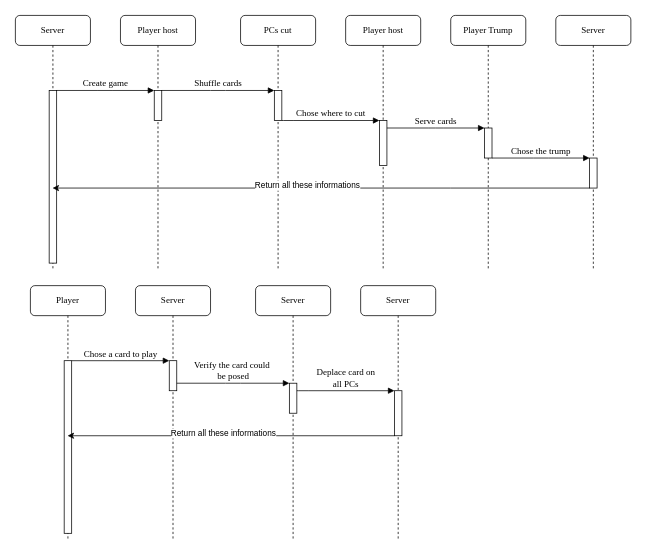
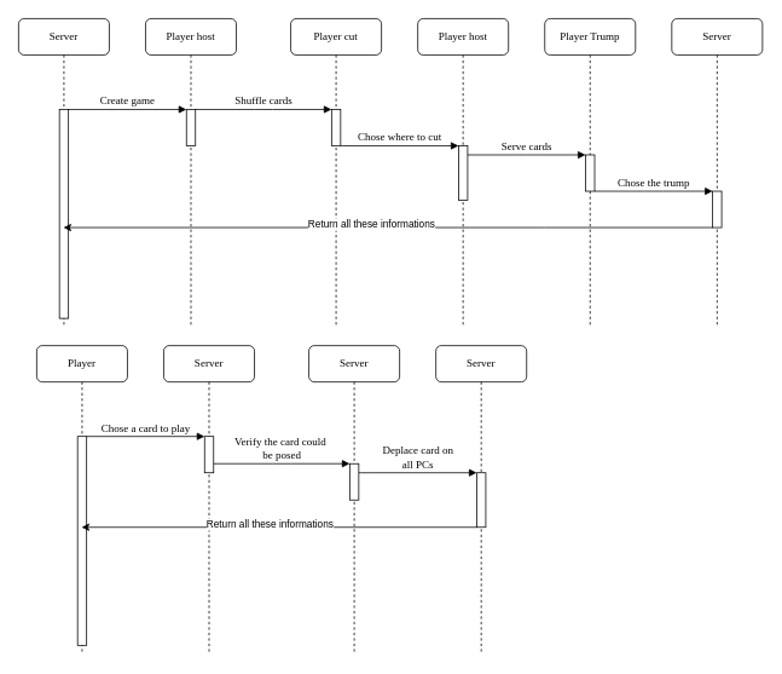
- <mxCell id="4" value="PCs cut" style="shape=umlLifeline;perimeter=lifelinePerimeter;whiteSpace=wrap;html=1;container=1;collapsible=0;recursiveResize=0;outlineConnect=0;rounded=1;shadow=0;comic=0;labelBackgroundColor=none;strokeWidth=1;fontFamily=Verdana;fontSize=12;align=center;" parent="1" vertex="1"><mxGeometry x="320" y="20" width="100" height="340" as="geometry" /></mxCell>
+ <mxCell id="4" value="Player cut" style="shape=umlLifeline;perimeter=lifelinePerimeter;whiteSpace=wrap;html=1;container=1;collapsible=0;recursiveResize=0;outlineConnect=0;rounded=1;shadow=0;comic=0;labelBackgroundColor=none;strokeWidth=1;fontFamily=Verdana;fontSize=12;align=center;" parent="1" vertex="1"><mxGeometry x="320" y="20" width="100" height="340" as="geometry" /></mxCell>
